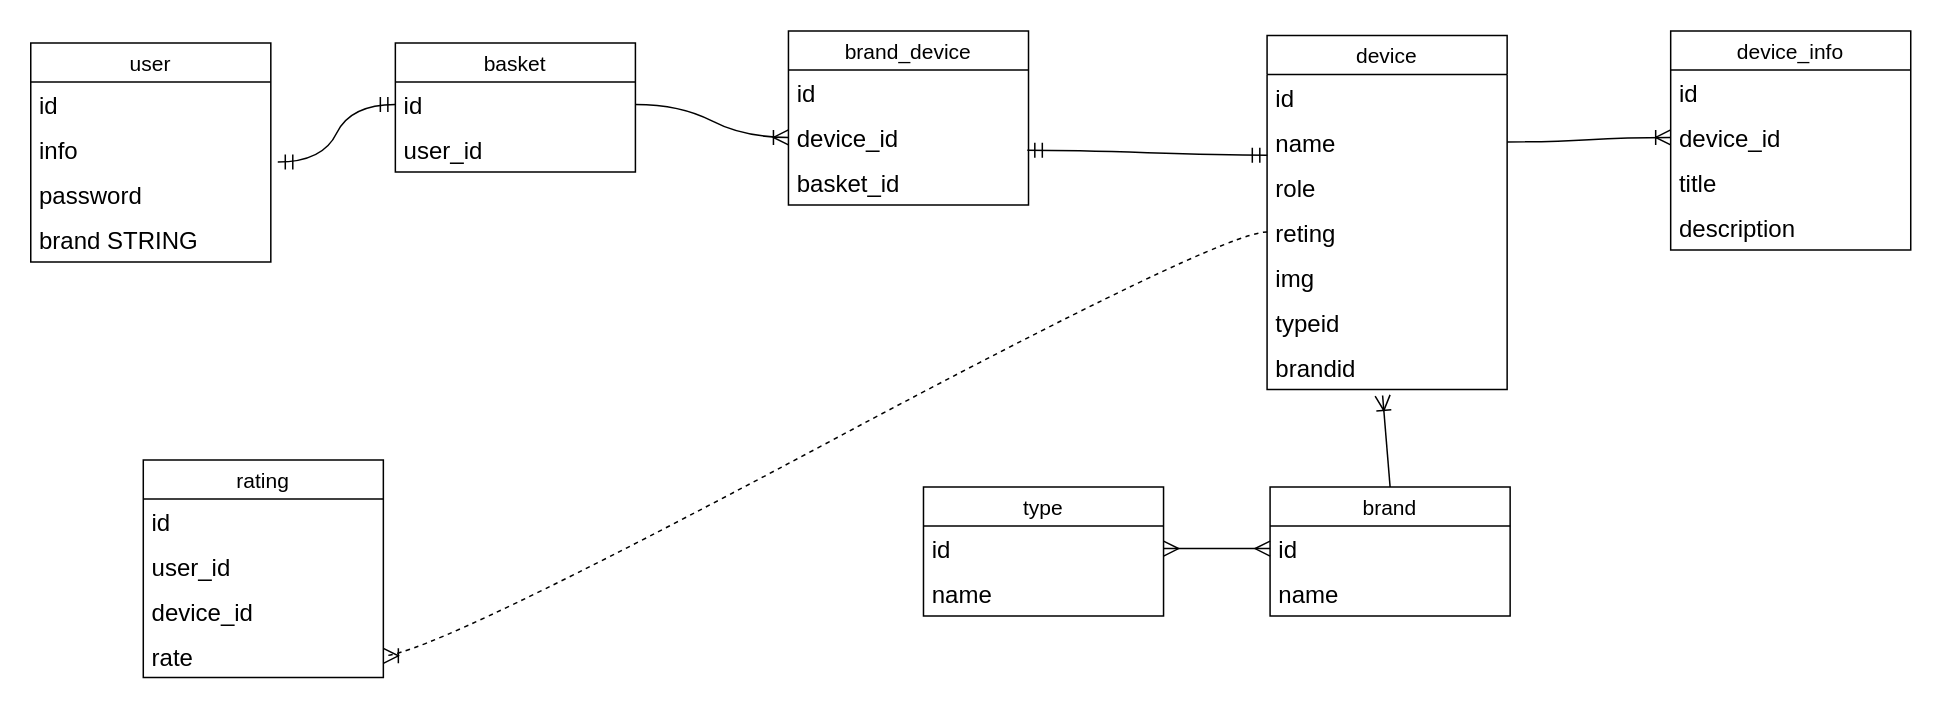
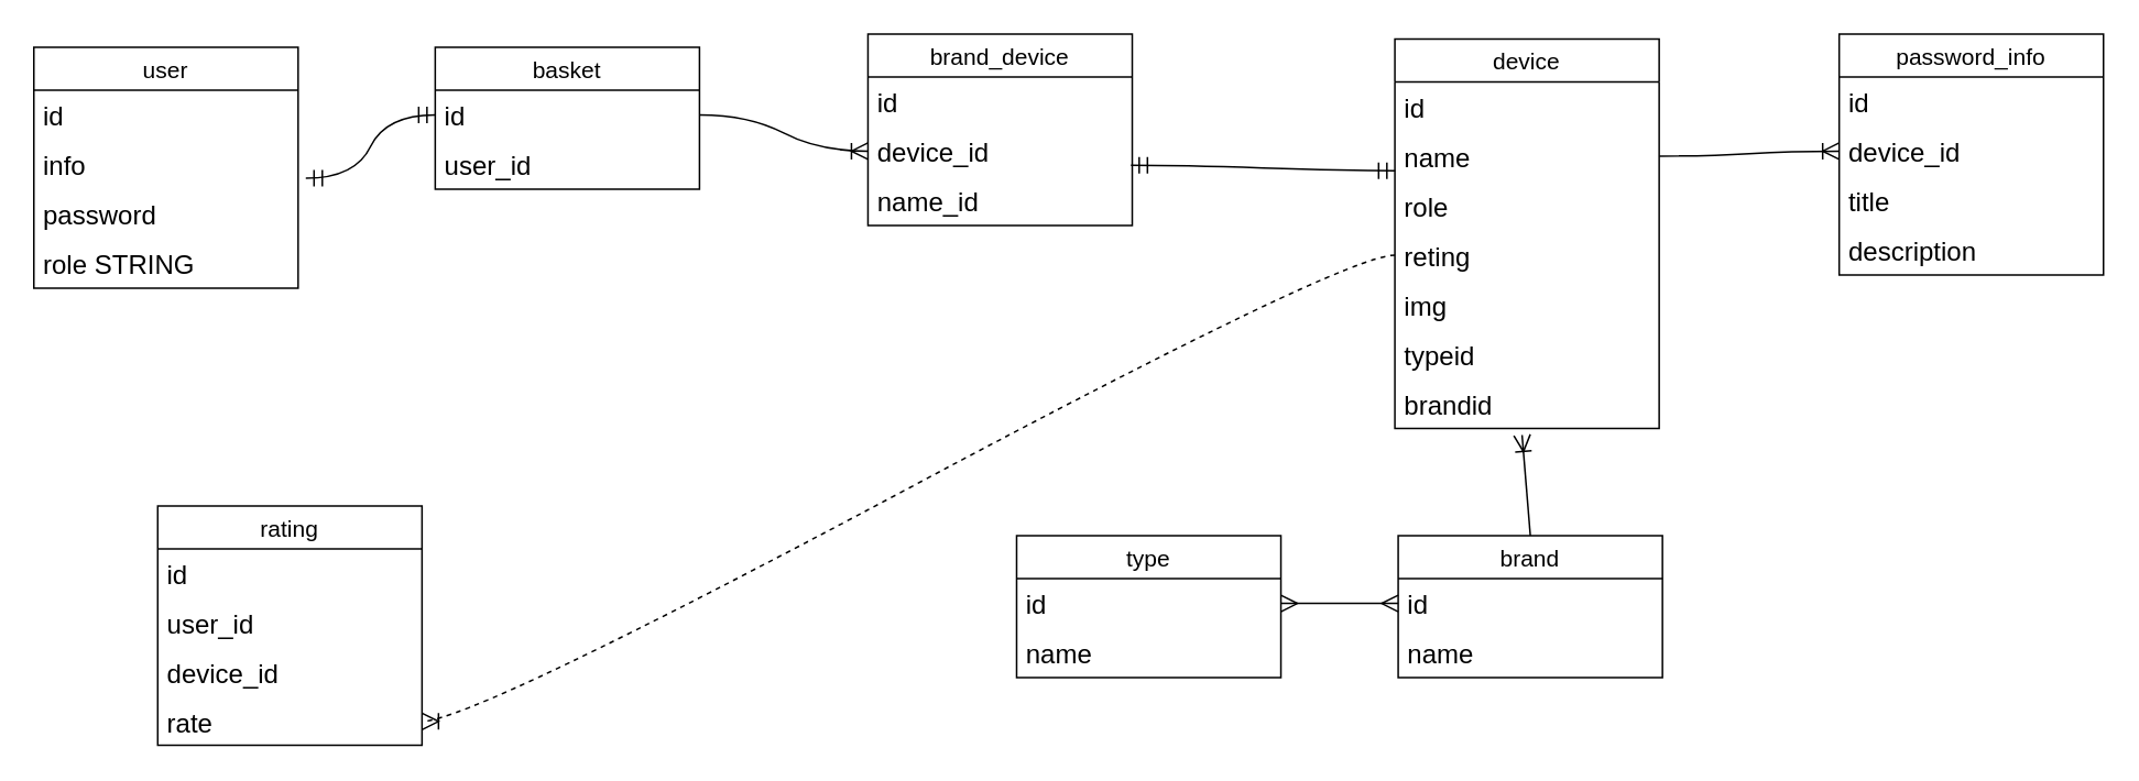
- <mxCell id="27" value="device_info" style="swimlane;fontStyle=0;childLayout=stackLayout;horizontal=1;startSize=26;horizontalStack=0;resizeParent=1;resizeParentMax=0;resizeLast=0;collapsible=1;marginBottom=0;align=center;fontSize=14;" parent="1" vertex="1"><mxGeometry x="1113" y="20" width="160" height="146" as="geometry" /></mxCell>
+ <mxCell id="27" value="password_info" style="swimlane;fontStyle=0;childLayout=stackLayout;horizontal=1;startSize=26;horizontalStack=0;resizeParent=1;resizeParentMax=0;resizeLast=0;collapsible=1;marginBottom=0;align=center;fontSize=14;" parent="1" vertex="1"><mxGeometry x="1113" y="20" width="160" height="146" as="geometry" /></mxCell>
- <mxCell id="36" value="basket_id" style="text;strokeColor=none;fillColor=none;spacingLeft=4;spacingRight=4;overflow=hidden;rotatable=0;points=[[0,0.5],[1,0.5]];portConstraint=eastwest;fontSize=16;whiteSpace=wrap;html=1;" parent="33" vertex="1"><mxGeometry y="86" width="160" height="30" as="geometry" /></mxCell>
+ <mxCell id="36" value="name_id" style="text;strokeColor=none;fillColor=none;spacingLeft=4;spacingRight=4;overflow=hidden;rotatable=0;points=[[0,0.5],[1,0.5]];portConstraint=eastwest;fontSize=16;whiteSpace=wrap;html=1;" parent="33" vertex="1"><mxGeometry y="86" width="160" height="30" as="geometry" /></mxCell>
- <mxCell id="6" value="brand STRING" style="text;strokeColor=none;fillColor=none;spacingLeft=4;spacingRight=4;overflow=hidden;rotatable=0;points=[[0,0.5],[1,0.5]];portConstraint=eastwest;fontSize=16;whiteSpace=wrap;html=1;" parent="2" vertex="1"><mxGeometry y="116" width="160" height="30" as="geometry" /></mxCell>
+ <mxCell id="6" value="role STRING" style="text;strokeColor=none;fillColor=none;spacingLeft=4;spacingRight=4;overflow=hidden;rotatable=0;points=[[0,0.5],[1,0.5]];portConstraint=eastwest;fontSize=16;whiteSpace=wrap;html=1;" parent="2" vertex="1"><mxGeometry y="116" width="160" height="30" as="geometry" /></mxCell>
